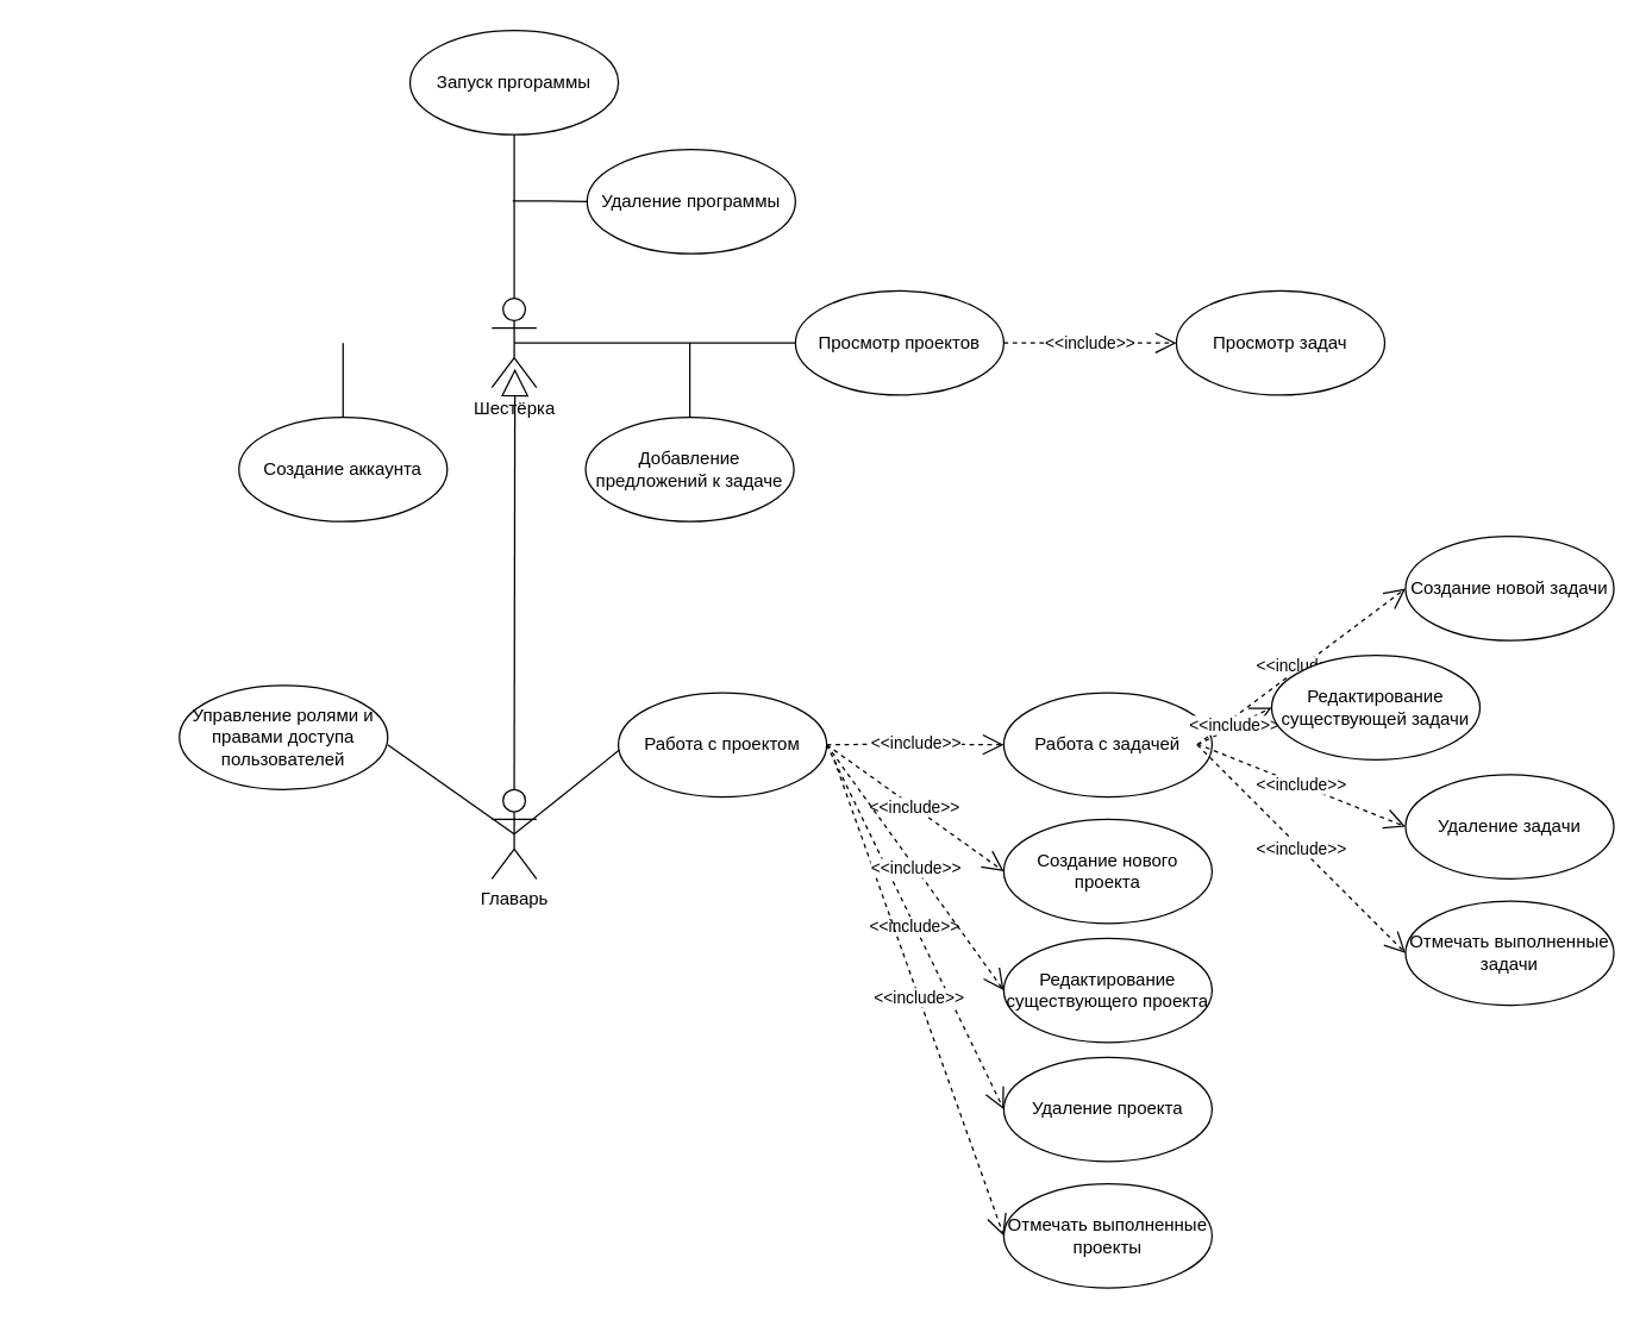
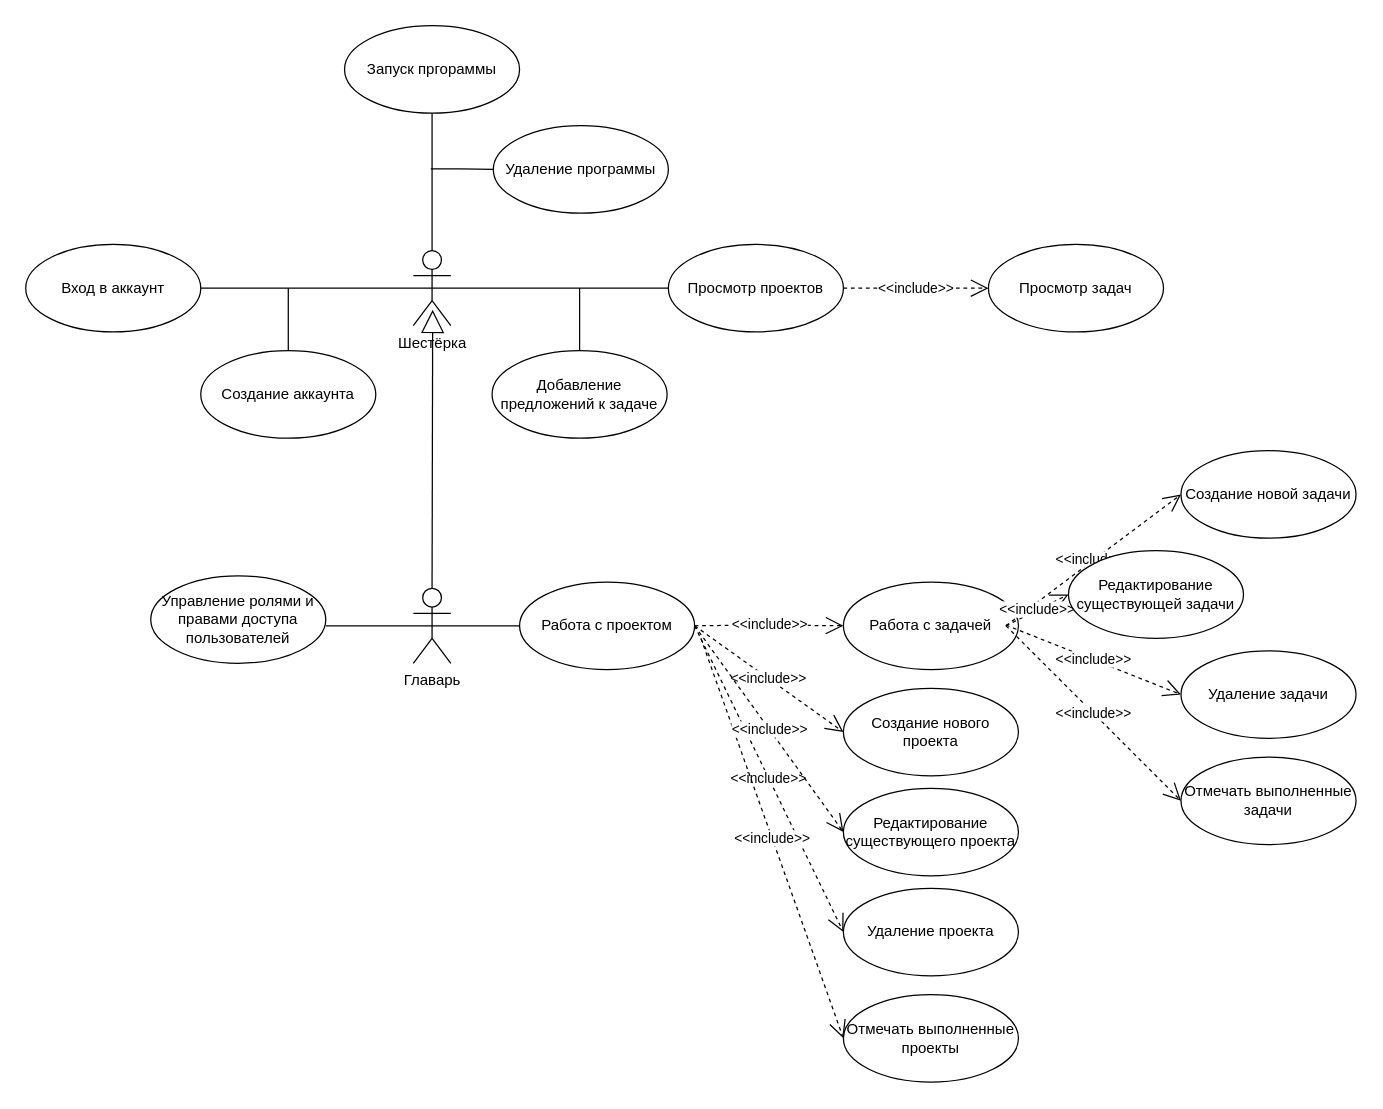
+ <mxCell id="5" value="Вход в аккаунт" style="ellipse;whiteSpace=wrap;html=1;" parent="1" vertex="1"><mxGeometry x="20" y="195" width="140" height="70" as="geometry" /></mxCell>
+ <mxCell id="12" value="" style="endArrow=none;html=1;rounded=0;entryX=0.5;entryY=0.5;entryDx=0;entryDy=0;entryPerimeter=0;" parent="1" source="5" target="3" edge="1"><mxGeometry width="50" height="50" relative="1" as="geometry"><mxPoint x="260" y="280" as="sourcePoint" /><mxPoint x="330.711" y="230" as="targetPoint" /></mxGeometry></mxCell>
- <mxCell id="2" value="&lt;font style=&quot;vertical-align: inherit;&quot;&gt;&lt;font style=&quot;vertical-align: inherit;&quot;&gt;Главарь&lt;/font&gt;&lt;/font&gt;" style="shape=umlActor;verticalLabelPosition=bottom;verticalAlign=top;html=1;" parent="1" vertex="1"><mxGeometry x="330" y="530" width="30" height="60" as="geometry" /></mxCell>
+ <mxCell id="2" value="&lt;font style=&quot;vertical-align: inherit;&quot;&gt;&lt;font style=&quot;vertical-align: inherit;&quot;&gt;Главарь&lt;/font&gt;&lt;/font&gt;" style="shape=umlActor;verticalLabelPosition=bottom;verticalAlign=top;html=1;" parent="1" vertex="1"><mxGeometry x="330" y="470" width="30" height="60" as="geometry" /></mxCell>
